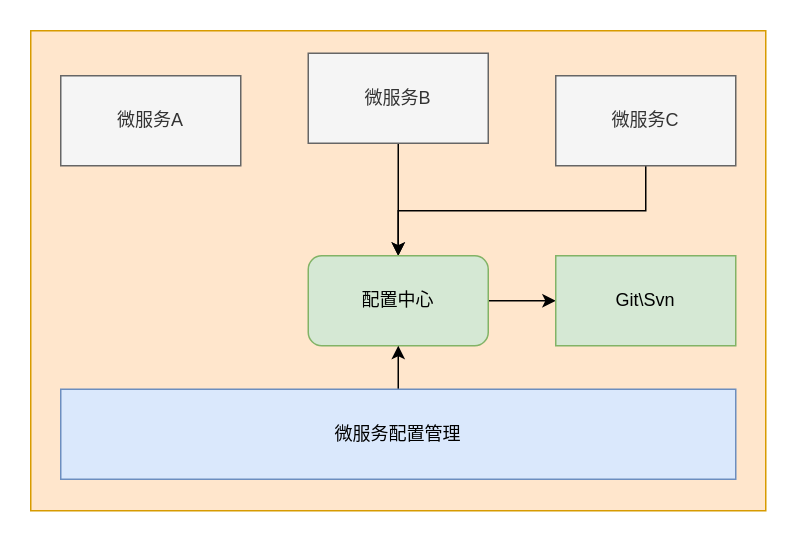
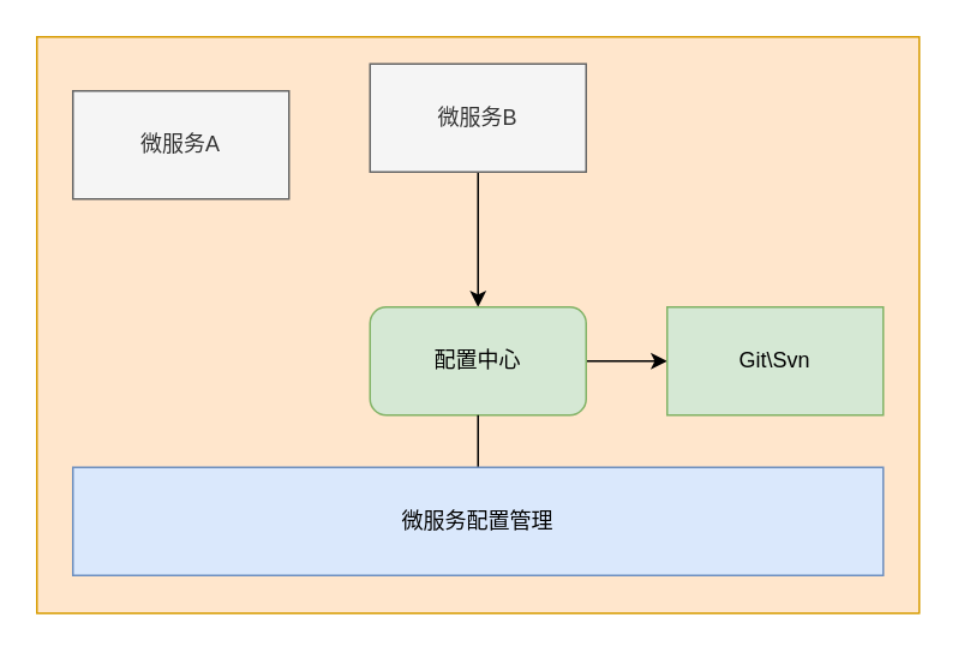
- <mxCell id="5" value="&lt;span style=&quot;white-space: normal&quot;&gt;微服务C&lt;/span&gt;" style="rounded=0;whiteSpace=wrap;html=1;flipH=0;fillColor=#f5f5f5;strokeColor=#666666;fontColor=#333333;" vertex="1" parent="1"><mxGeometry x="370" y="50" width="120" height="60" as="geometry" /></mxCell>
- <mxCell id="4" style="edgeStyle=orthogonalEdgeStyle;rounded=0;orthogonalLoop=1;jettySize=auto;html=1;entryX=0.5;entryY=0;entryDx=0;entryDy=0;" edge="1" parent="1" source="5" target="9"><mxGeometry relative="1" as="geometry"><Array as="points"><mxPoint x="430" y="140" /><mxPoint x="265" y="140" /></Array></mxGeometry></mxCell>
- <mxCell id="11" style="edgeStyle=orthogonalEdgeStyle;rounded=0;orthogonalLoop=1;jettySize=auto;html=1;entryX=0.5;entryY=1;entryDx=0;entryDy=0;" edge="1" parent="1" source="12" target="9"><mxGeometry relative="1" as="geometry" /></mxCell>
+ <mxCell id="11" style="edgeStyle=orthogonalEdgeStyle;rounded=0;orthogonalLoop=1;jettySize=auto;html=1;entryX=0.5;entryY=1;entryDx=0;entryDy=0;endArrow=none;" edge="1" parent="1" source="12" target="9"><mxGeometry relative="1" as="geometry" /></mxCell>
